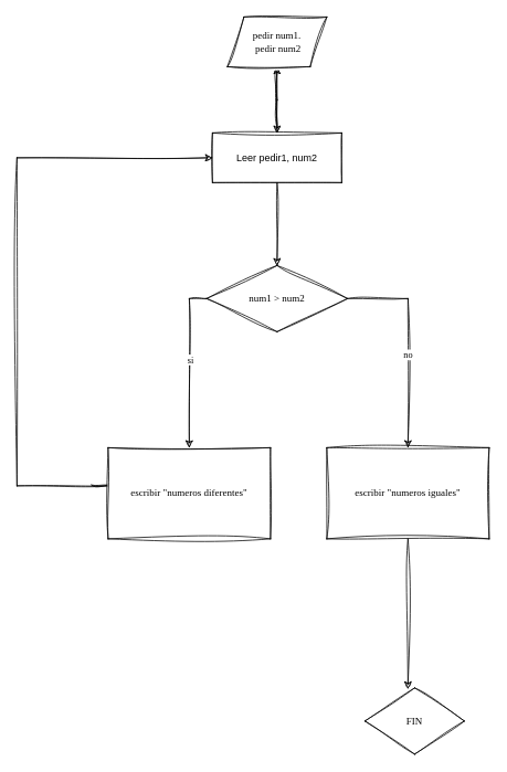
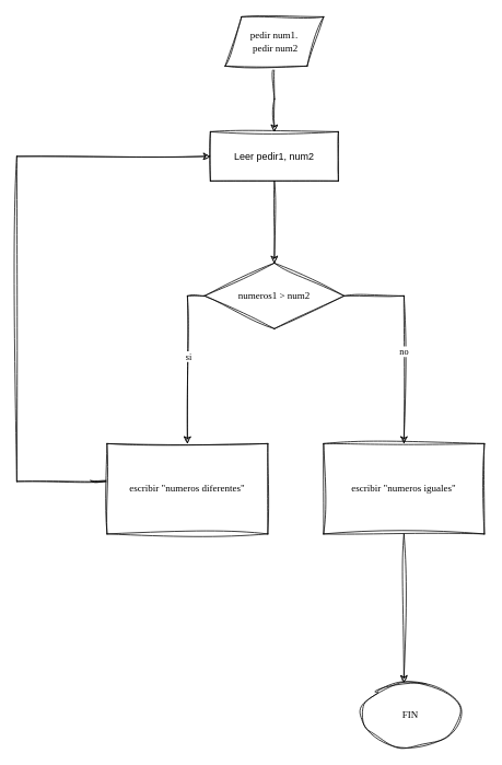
- <mxCell id="2" value="" style="edgeStyle=orthogonalEdgeStyle;rounded=0;sketch=1;hachureGap=4;jiggle=2;curveFitting=1;orthogonalLoop=1;jettySize=auto;html=1;fontFamily=Architects Daughter;fontSource=https%3A%2F%2Ffonts.googleapis.com%2Fcss%3Ffamily%3DArchitects%2BDaughter;labelBackgroundColor=none;fontColor=default;" parent="1" source="4" target="6" edge="1"><mxGeometry relative="1" as="geometry" /></mxCell>
- <mxCell id="15" value="num1 &amp;gt; num2" style="rhombus;whiteSpace=wrap;html=1;sketch=1;hachureGap=4;jiggle=2;curveFitting=1;fontFamily=Architects Daughter;fontSource=https%3A%2F%2Ffonts.googleapis.com%2Fcss%3Ffamily%3DArchitects%2BDaughter;" vertex="1" parent="1"><mxGeometry x="249" y="320" width="170" height="80" as="geometry" /></mxCell>
+ <mxCell id="15" value="numeros1 &amp;gt; num2" style="rhombus;whiteSpace=wrap;html=1;sketch=1;hachureGap=4;jiggle=2;curveFitting=1;fontFamily=Architects Daughter;fontSource=https%3A%2F%2Ffonts.googleapis.com%2Fcss%3Ffamily%3DArchitects%2BDaughter;" vertex="1" parent="1"><mxGeometry x="249" y="320" width="170" height="80" as="geometry" /></mxCell>
- <mxCell id="14" value="FIN" style="rhombus;whiteSpace=wrap;html=1;sketch=1;hachureGap=4;jiggle=2;curveFitting=1;fontFamily=Architects Daughter;fontSource=https%3A%2F%2Ffonts.googleapis.com%2Fcss%3Ffamily%3DArchitects%2BDaughter;" vertex="1" parent="1"><mxGeometry x="440" y="830" width="120" height="80" as="geometry" /></mxCell>
+ <mxCell id="14" value="FIN" style="ellipse;whiteSpace=wrap;html=1;sketch=1;hachureGap=4;jiggle=2;curveFitting=1;fontFamily=Architects Daughter;fontSource=https%3A%2F%2Ffonts.googleapis.com%2Fcss%3Ffamily%3DArchitects%2BDaughter;" vertex="1" parent="1"><mxGeometry x="440" y="830" width="120" height="80" as="geometry" /></mxCell>
